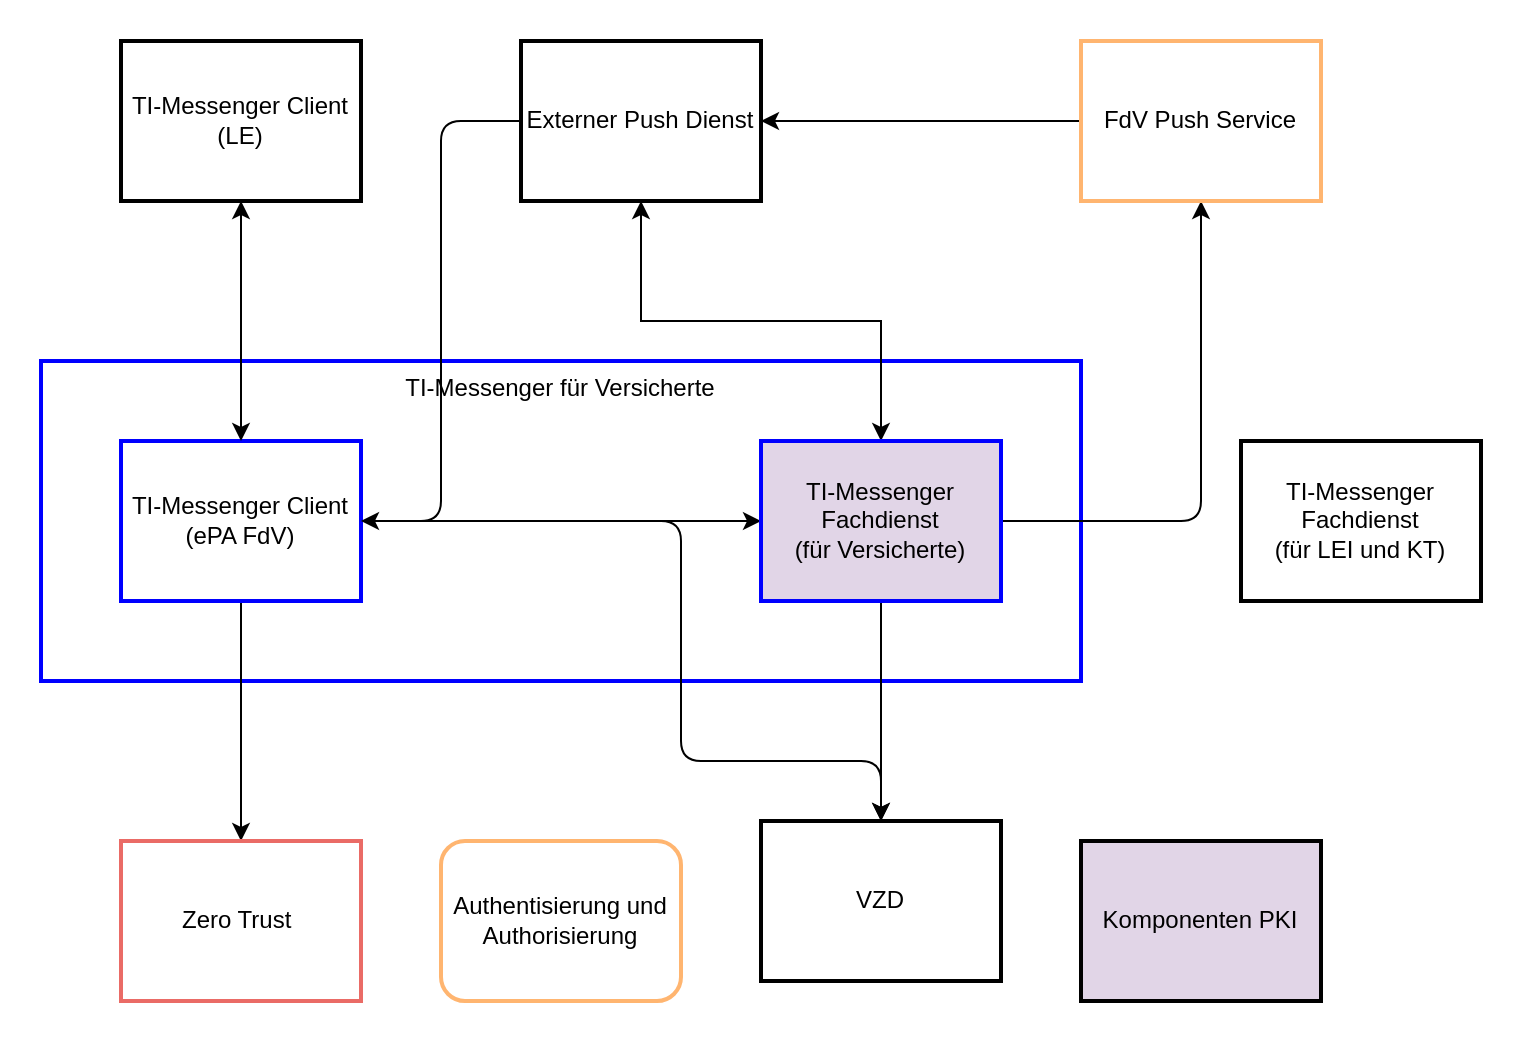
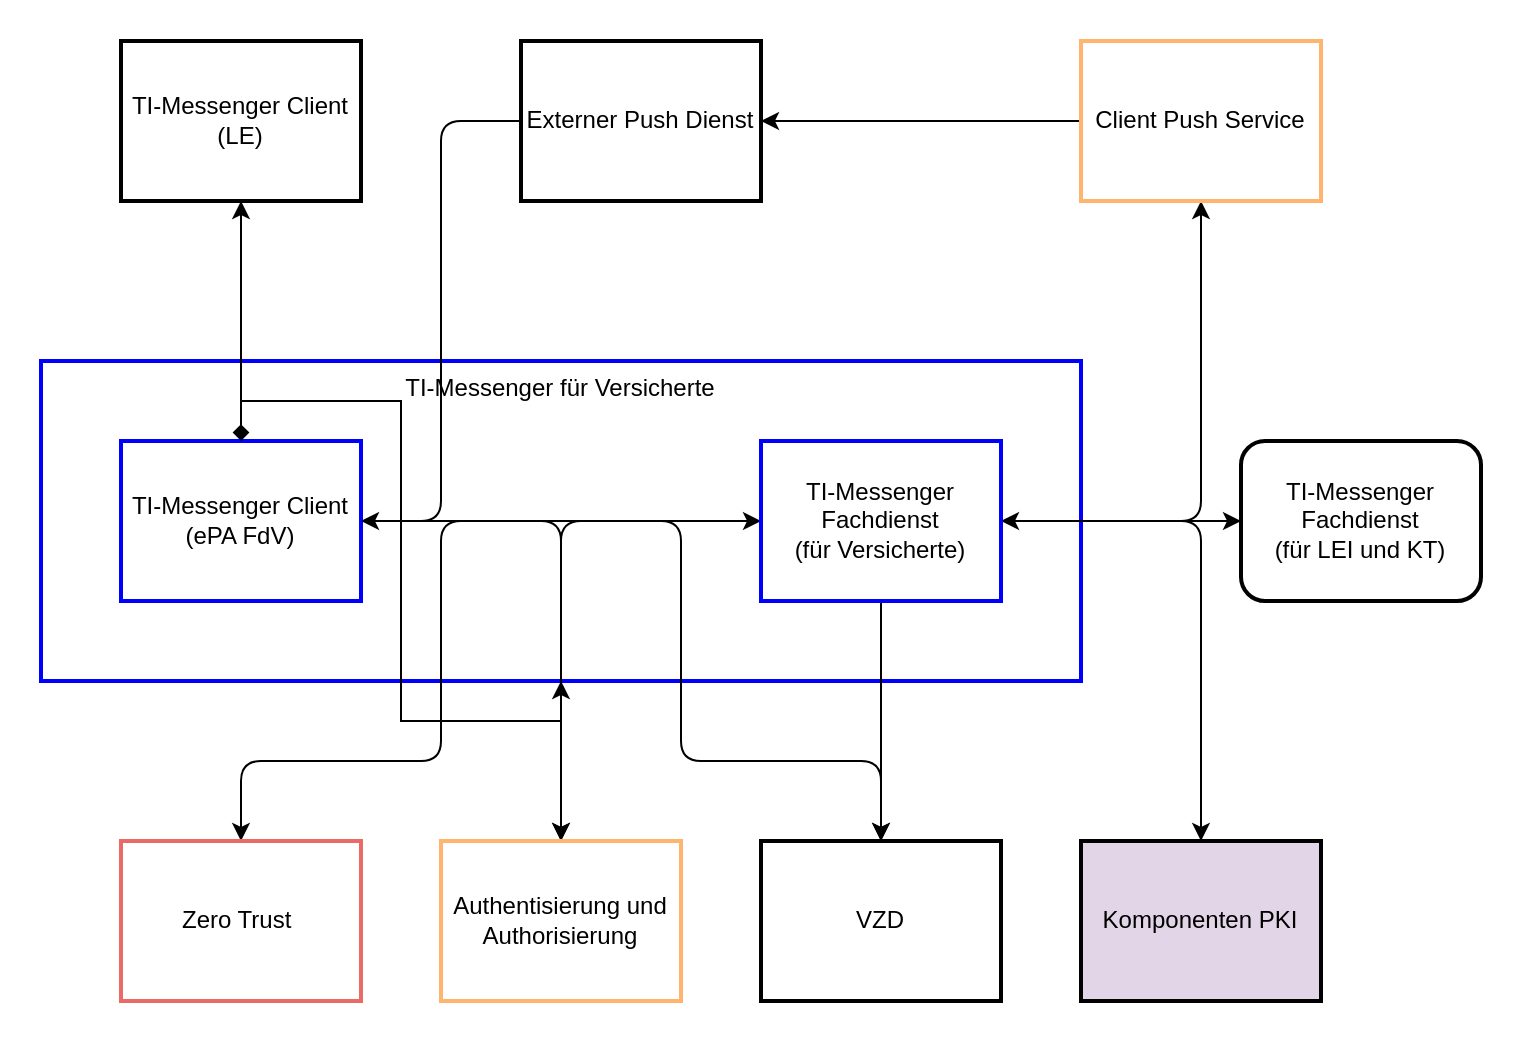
- <mxCell id="25" value="FdV Push Service" style="rounded=0;whiteSpace=wrap;html=1;strokeWidth=2;strokeColor=#FFB570;" vertex="1" parent="1"><mxGeometry x="540" y="20" width="120" height="80" as="geometry" /></mxCell>
+ <mxCell id="25" value="Client Push Service" style="rounded=0;whiteSpace=wrap;html=1;strokeWidth=2;strokeColor=#FFB570;" vertex="1" parent="1"><mxGeometry x="540" y="20" width="120" height="80" as="geometry" /></mxCell>
- <mxCell id="8" style="edgeStyle=orthogonalEdgeStyle;rounded=0;orthogonalLoop=1;jettySize=auto;html=1;startArrow=classic;startFill=1;" parent="1" source="14" target="21" edge="1"><mxGeometry relative="1" as="geometry" /></mxCell>
+ <mxCell id="8" style="edgeStyle=orthogonalEdgeStyle;rounded=0;orthogonalLoop=1;jettySize=auto;html=1;entryX=0;entryY=0.5;entryDx=0;entryDy=0;startArrow=classic;startFill=1;" parent="1" source="14" target="19" edge="1"><mxGeometry relative="1" as="geometry" /></mxCell>
- <mxCell id="22" style="edgeStyle=orthogonalEdgeStyle;rounded=0;orthogonalLoop=1;jettySize=auto;html=1;entryX=0.5;entryY=0;entryDx=0;entryDy=0;startArrow=classic;startFill=1;" parent="1" source="23" target="7" edge="1"><mxGeometry relative="1" as="geometry" /></mxCell>
+ <mxCell id="22" style="edgeStyle=orthogonalEdgeStyle;rounded=0;orthogonalLoop=1;jettySize=auto;html=1;entryX=0.5;entryY=0;entryDx=0;entryDy=0;startArrow=classic;startFill=1;endArrow=diamond;" parent="1" source="23" target="7" edge="1"><mxGeometry relative="1" as="geometry" /></mxCell>
- <mxCell id="14" value="TI-Messenger Fachdienst&lt;br&gt;(für Versicherte)" style="rounded=0;whiteSpace=wrap;html=1;strokeColor=#0000FF;strokeWidth=2;fillColor=#e1d5e7;" parent="1" vertex="1"><mxGeometry x="380" y="220" width="120" height="80" as="geometry" /></mxCell>
+ <mxCell id="14" value="TI-Messenger Fachdienst&lt;br&gt;(für Versicherte)" style="rounded=0;whiteSpace=wrap;html=1;strokeColor=#0000FF;strokeWidth=2;" parent="1" vertex="1"><mxGeometry x="380" y="220" width="120" height="80" as="geometry" /></mxCell>
- <mxCell id="19" value="TI-Messenger Fachdienst&lt;br&gt;(für LEI und KT)" style="rounded=0;whiteSpace=wrap;html=1;verticalAlign=middle;strokeWidth=2;" parent="1" vertex="1"><mxGeometry x="620" y="220" width="120" height="80" as="geometry" /></mxCell>
+ <mxCell id="19" value="TI-Messenger Fachdienst&lt;br&gt;(für LEI und KT)" style="whiteSpace=wrap;html=1;verticalAlign=middle;strokeWidth=2;rounded=1;" parent="1" vertex="1"><mxGeometry x="620" y="220" width="120" height="80" as="geometry" /></mxCell>
+ <mxCell id="6" style="edgeStyle=orthogonalEdgeStyle;rounded=1;orthogonalLoop=1;jettySize=auto;html=1;entryX=0.5;entryY=0;entryDx=0;entryDy=0;" parent="1" source="7" target="16" edge="1"><mxGeometry relative="1" as="geometry" /></mxCell>
+ <mxCell id="11" style="edgeStyle=orthogonalEdgeStyle;rounded=1;orthogonalLoop=1;jettySize=auto;html=1;entryX=0.5;entryY=0;entryDx=0;entryDy=0;" parent="1" source="14" target="16" edge="1"><mxGeometry relative="1" as="geometry" /></mxCell>
+ <mxCell id="9" style="edgeStyle=orthogonalEdgeStyle;rounded=1;orthogonalLoop=1;jettySize=auto;html=1;entryX=0.5;entryY=0;entryDx=0;entryDy=0;" parent="1" source="14" target="18" edge="1"><mxGeometry relative="1" as="geometry" /></mxCell>
- <mxCell id="4" style="edgeStyle=orthogonalEdgeStyle;rounded=0;orthogonalLoop=1;jettySize=auto;html=1;entryX=0.5;entryY=0;entryDx=0;entryDy=0;" parent="1" source="7" target="15" edge="1"><mxGeometry relative="1" as="geometry" /></mxCell>
+ <mxCell id="4" style="edgeStyle=orthogonalEdgeStyle;rounded=0;orthogonalLoop=1;jettySize=auto;html=1;" parent="1" source="7" target="2" edge="1"><mxGeometry relative="1" as="geometry" /></mxCell>
+ <mxCell id="13" style="edgeStyle=orthogonalEdgeStyle;rounded=1;orthogonalLoop=1;jettySize=auto;html=1;entryX=0.5;entryY=0;entryDx=0;entryDy=0;" parent="1" source="14" target="15" edge="1"><mxGeometry relative="1" as="geometry"><Array as="points"><mxPoint x="220" y="260" /><mxPoint x="220" y="380" /><mxPoint x="120" y="380" /></Array></mxGeometry></mxCell>
- <mxCell id="17" value="VZD" style="rounded=0;whiteSpace=wrap;html=1;strokeWidth=2;" parent="1" vertex="1"><mxGeometry x="380" y="410" width="120" height="80" as="geometry" /></mxCell>
+ <mxCell id="17" value="VZD" style="rounded=0;whiteSpace=wrap;html=1;strokeWidth=2;" parent="1" vertex="1"><mxGeometry x="380" y="420" width="120" height="80" as="geometry" /></mxCell>
- <mxCell id="16" value="Authentisierung und Authorisierung" style="whiteSpace=wrap;html=1;strokeWidth=2;strokeColor=#FFB570;rounded=1;" parent="1" vertex="1"><mxGeometry x="220" y="420" width="120" height="80" as="geometry" /></mxCell>
+ <mxCell id="16" value="Authentisierung und Authorisierung" style="rounded=0;whiteSpace=wrap;html=1;strokeWidth=2;strokeColor=#FFB570;" parent="1" vertex="1"><mxGeometry x="220" y="420" width="120" height="80" as="geometry" /></mxCell>
